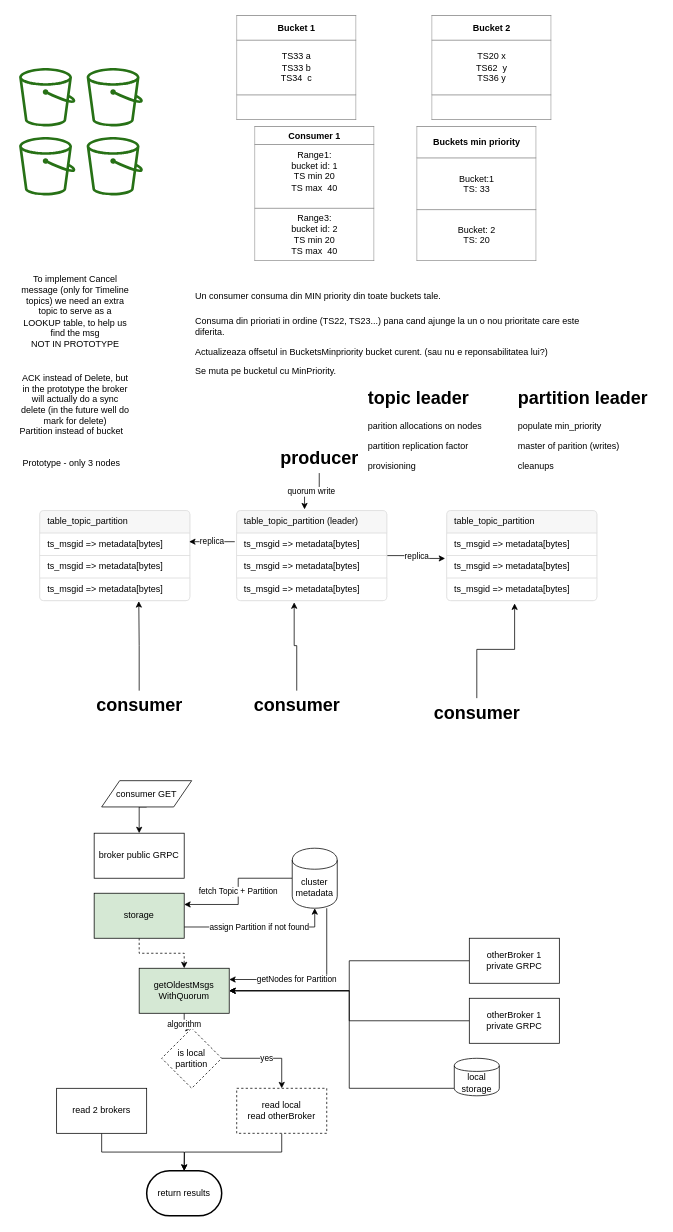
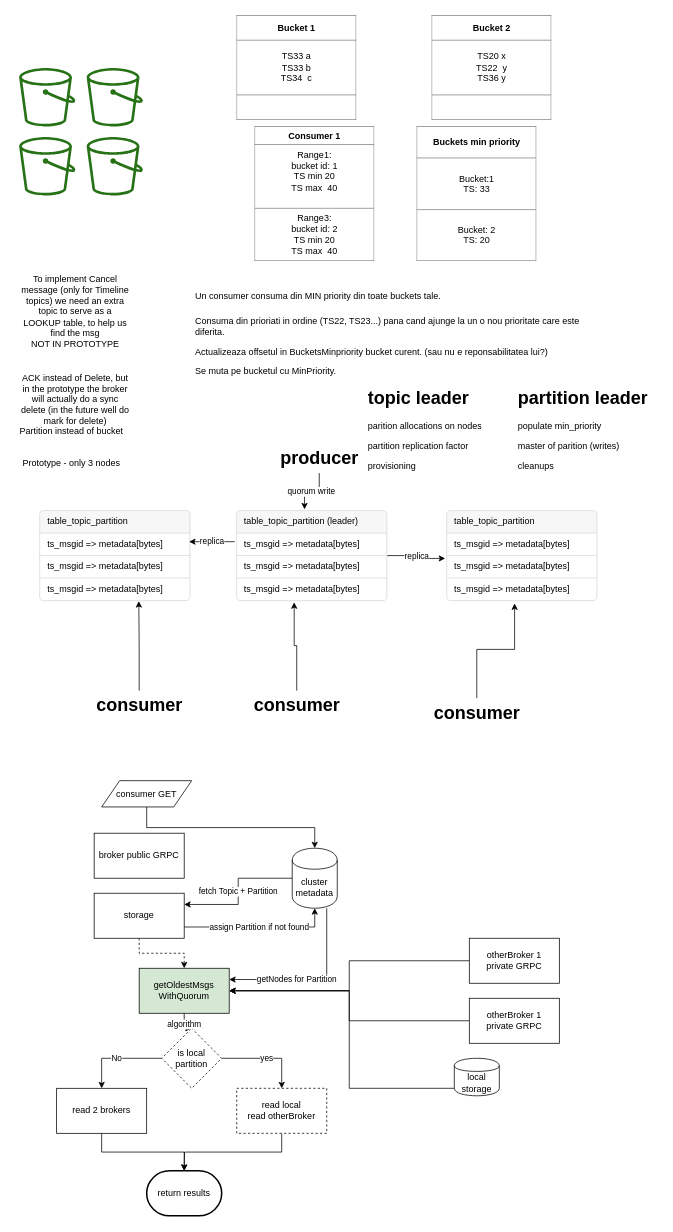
- <mxCell id="6" value="&lt;table border=&quot;1&quot; width=&quot;100%&quot; cellpadding=&quot;4&quot; style=&quot;width: 100% ; height: 100% ; border-collapse: collapse&quot;&gt;&lt;tbody&gt;&lt;tr&gt;&lt;th align=&quot;center&quot;&gt;&lt;b&gt;Bucket 2&lt;/b&gt;&lt;/th&gt;&lt;/tr&gt;&lt;tr&gt;&lt;td align=&quot;center&quot;&gt;TS20 x&lt;br&gt;TS62&amp;nbsp; y&lt;br&gt;TS36 y&lt;br&gt;&lt;/td&gt;&lt;/tr&gt;&lt;tr&gt;&lt;td align=&quot;center&quot;&gt;&lt;br&gt;&lt;/td&gt;&lt;/tr&gt;&lt;/tbody&gt;&lt;/table&gt;" style="text;html=1;strokeColor=none;fillColor=none;overflow=fill;" parent="1" vertex="1"><mxGeometry x="575" y="20" width="160" height="140" as="geometry" /></mxCell>
+ <mxCell id="6" value="&lt;table border=&quot;1&quot; width=&quot;100%&quot; cellpadding=&quot;4&quot; style=&quot;width: 100% ; height: 100% ; border-collapse: collapse&quot;&gt;&lt;tbody&gt;&lt;tr&gt;&lt;th align=&quot;center&quot;&gt;&lt;b&gt;Bucket 2&lt;/b&gt;&lt;/th&gt;&lt;/tr&gt;&lt;tr&gt;&lt;td align=&quot;center&quot;&gt;TS20 x&lt;br&gt;TS22&amp;nbsp; y&lt;br&gt;TS36 y&lt;br&gt;&lt;/td&gt;&lt;/tr&gt;&lt;tr&gt;&lt;td align=&quot;center&quot;&gt;&lt;br&gt;&lt;/td&gt;&lt;/tr&gt;&lt;/tbody&gt;&lt;/table&gt;" style="text;html=1;strokeColor=none;fillColor=none;overflow=fill;" parent="1" vertex="1"><mxGeometry x="575" y="20" width="160" height="140" as="geometry" /></mxCell>
- <mxCell id="41" style="edgeStyle=orthogonalEdgeStyle;rounded=0;orthogonalLoop=1;jettySize=auto;html=1;exitX=0.5;exitY=1;exitDx=0;exitDy=0;entryX=0.5;entryY=0;entryDx=0;entryDy=0;" parent="1" source="42" target="43" edge="1"><mxGeometry relative="1" as="geometry" /></mxCell>
+ <mxCell id="41" style="edgeStyle=orthogonalEdgeStyle;rounded=0;orthogonalLoop=1;jettySize=auto;html=1;exitX=0.5;exitY=1;exitDx=0;exitDy=0;" parent="1" source="42" target="49" edge="1"><mxGeometry relative="1" as="geometry" /></mxCell>
- <mxCell id="46" value="storage" style="rounded=0;whiteSpace=wrap;html=1;fillColor=#d5e8d4;" parent="1" vertex="1"><mxGeometry x="125" y="1190" width="120" height="60" as="geometry" /></mxCell>
+ <mxCell id="46" value="storage" style="rounded=0;whiteSpace=wrap;html=1;" parent="1" vertex="1"><mxGeometry x="125" y="1190" width="120" height="60" as="geometry" /></mxCell>
+ <mxCell id="51" value="No" style="edgeStyle=orthogonalEdgeStyle;rounded=0;orthogonalLoop=1;jettySize=auto;html=1;exitX=0;exitY=0.5;exitDx=0;exitDy=0;entryX=0.5;entryY=0;entryDx=0;entryDy=0;" parent="1" source="52" target="62" edge="1"><mxGeometry relative="1" as="geometry" /></mxCell>
